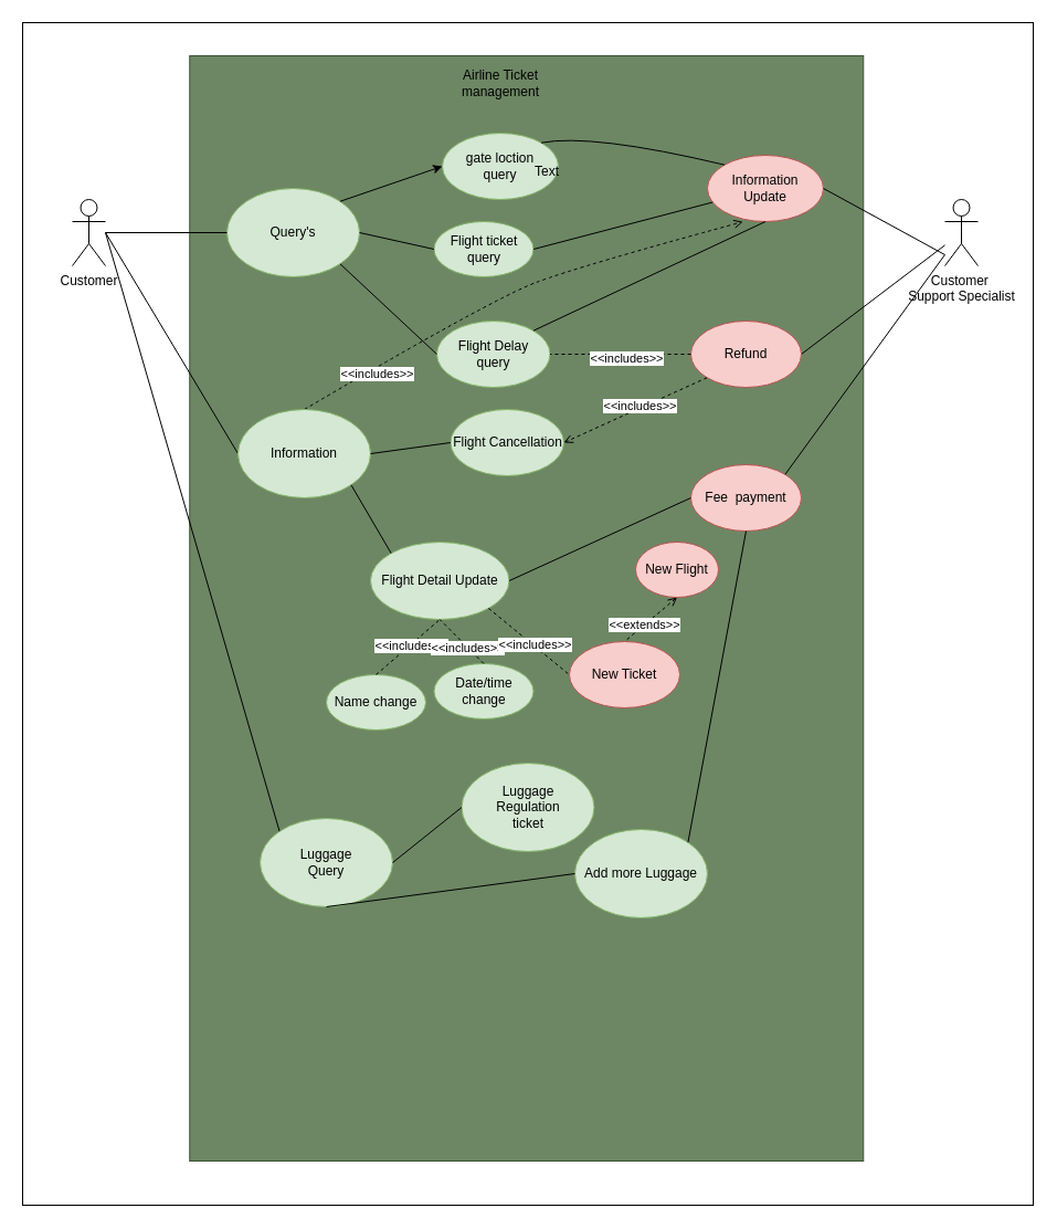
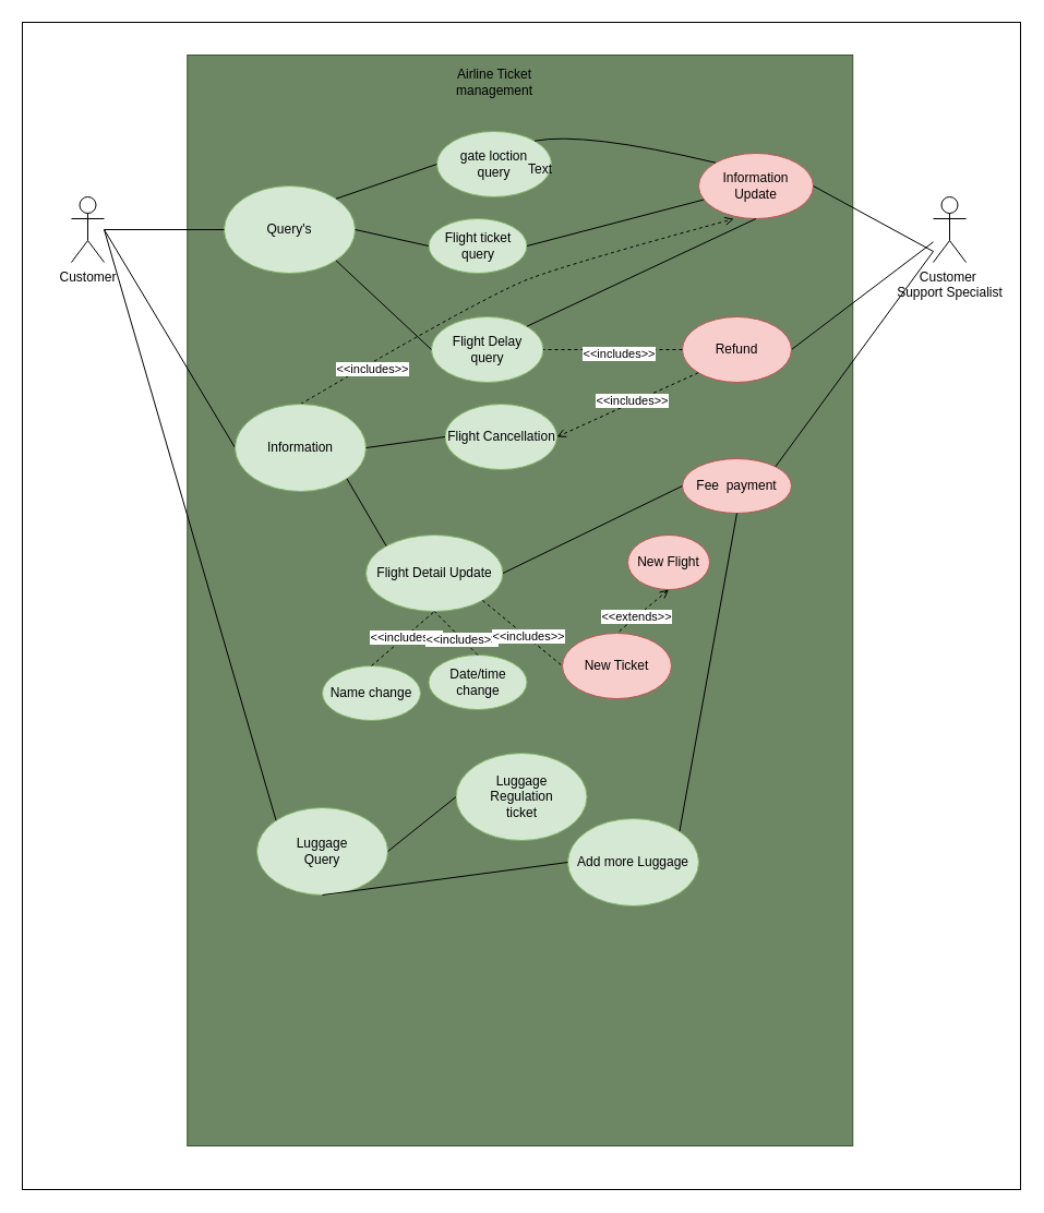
- <mxCell id="15" value="" style="endArrow=classic;html=1;rounded=0;exitX=1;exitY=0;exitDx=0;exitDy=0;entryX=0;entryY=0.5;entryDx=0;entryDy=0;" parent="1" source="8" target="11" edge="1"><mxGeometry width="50" height="50" relative="1" as="geometry"><mxPoint x="375" y="420" as="sourcePoint" /><mxPoint x="425" y="370" as="targetPoint" /></mxGeometry></mxCell>
+ <mxCell id="15" value="" style="endArrow=none;html=1;rounded=0;exitX=1;exitY=0;exitDx=0;exitDy=0;entryX=0;entryY=0.5;entryDx=0;entryDy=0;" parent="1" source="8" target="11" edge="1"><mxGeometry width="50" height="50" relative="1" as="geometry"><mxPoint x="375" y="420" as="sourcePoint" /><mxPoint x="425" y="370" as="targetPoint" /></mxGeometry></mxCell>
- <mxCell id="44" value="Fee&amp;nbsp; payment" style="ellipse;whiteSpace=wrap;html=1;fillColor=#f8cecc;strokeColor=#b85450;" parent="1" vertex="1"><mxGeometry x="625" y="420" width="100" height="60" as="geometry" /></mxCell>
+ <mxCell id="44" value="Fee&amp;nbsp; payment" style="ellipse;whiteSpace=wrap;html=1;fillColor=#f8cecc;strokeColor=#b85450;" parent="1" vertex="1"><mxGeometry x="625" y="420" width="100" height="50" as="geometry" /></mxCell>
